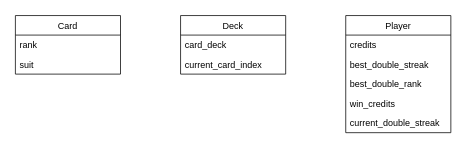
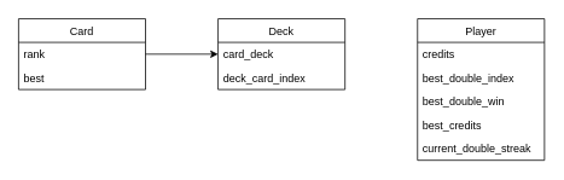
+ <mxCell id="8" style="edgeStyle=orthogonalEdgeStyle;rounded=0;orthogonalLoop=1;jettySize=auto;html=1;exitX=1;exitY=0.5;exitDx=0;exitDy=0;entryX=0;entryY=0.5;entryDx=0;entryDy=0;endArrow=classic;endFill=1;" parent="1" source="6" target="3" edge="1"><mxGeometry relative="1" as="geometry" /></mxCell>
- <mxCell id="7" value="suit" style="text;strokeColor=none;fillColor=none;align=left;verticalAlign=top;spacingLeft=4;spacingRight=4;overflow=hidden;rotatable=0;points=[[0,0.5],[1,0.5]];portConstraint=eastwest;" parent="5" vertex="1"><mxGeometry y="52" width="140" height="26" as="geometry" /></mxCell>
+ <mxCell id="7" value="best" style="text;strokeColor=none;fillColor=none;align=left;verticalAlign=top;spacingLeft=4;spacingRight=4;overflow=hidden;rotatable=0;points=[[0,0.5],[1,0.5]];portConstraint=eastwest;" parent="5" vertex="1"><mxGeometry y="52" width="140" height="26" as="geometry" /></mxCell>
- <mxCell id="4" value="current_card_index" style="text;strokeColor=none;fillColor=none;align=left;verticalAlign=top;spacingLeft=4;spacingRight=4;overflow=hidden;rotatable=0;points=[[0,0.5],[1,0.5]];portConstraint=eastwest;" vertex="1" parent="2"><mxGeometry y="52" width="140" height="26" as="geometry" /></mxCell>
+ <mxCell id="4" value="deck_card_index" style="text;strokeColor=none;fillColor=none;align=left;verticalAlign=top;spacingLeft=4;spacingRight=4;overflow=hidden;rotatable=0;points=[[0,0.5],[1,0.5]];portConstraint=eastwest;" vertex="1" parent="2"><mxGeometry y="52" width="140" height="26" as="geometry" /></mxCell>
- <mxCell id="11" value="best_double_streak" style="text;strokeColor=none;fillColor=none;align=left;verticalAlign=top;spacingLeft=4;spacingRight=4;overflow=hidden;rotatable=0;points=[[0,0.5],[1,0.5]];portConstraint=eastwest;" parent="9" vertex="1"><mxGeometry y="52" width="140" height="26" as="geometry" /></mxCell>
+ <mxCell id="11" value="best_double_index" style="text;strokeColor=none;fillColor=none;align=left;verticalAlign=top;spacingLeft=4;spacingRight=4;overflow=hidden;rotatable=0;points=[[0,0.5],[1,0.5]];portConstraint=eastwest;" parent="9" vertex="1"><mxGeometry y="52" width="140" height="26" as="geometry" /></mxCell>
- <mxCell id="12" value="best_double_rank" style="text;strokeColor=none;fillColor=none;align=left;verticalAlign=top;spacingLeft=4;spacingRight=4;overflow=hidden;rotatable=0;points=[[0,0.5],[1,0.5]];portConstraint=eastwest;" parent="9" vertex="1"><mxGeometry y="78" width="140" height="26" as="geometry" /></mxCell>
+ <mxCell id="12" value="best_double_win" style="text;strokeColor=none;fillColor=none;align=left;verticalAlign=top;spacingLeft=4;spacingRight=4;overflow=hidden;rotatable=0;points=[[0,0.5],[1,0.5]];portConstraint=eastwest;" parent="9" vertex="1"><mxGeometry y="78" width="140" height="26" as="geometry" /></mxCell>
- <mxCell id="13" value="win_credits" style="text;strokeColor=none;fillColor=none;align=left;verticalAlign=top;spacingLeft=4;spacingRight=4;overflow=hidden;rotatable=0;points=[[0,0.5],[1,0.5]];portConstraint=eastwest;" parent="9" vertex="1"><mxGeometry y="104" width="140" height="26" as="geometry" /></mxCell>
+ <mxCell id="13" value="best_credits" style="text;strokeColor=none;fillColor=none;align=left;verticalAlign=top;spacingLeft=4;spacingRight=4;overflow=hidden;rotatable=0;points=[[0,0.5],[1,0.5]];portConstraint=eastwest;" parent="9" vertex="1"><mxGeometry y="104" width="140" height="26" as="geometry" /></mxCell>
